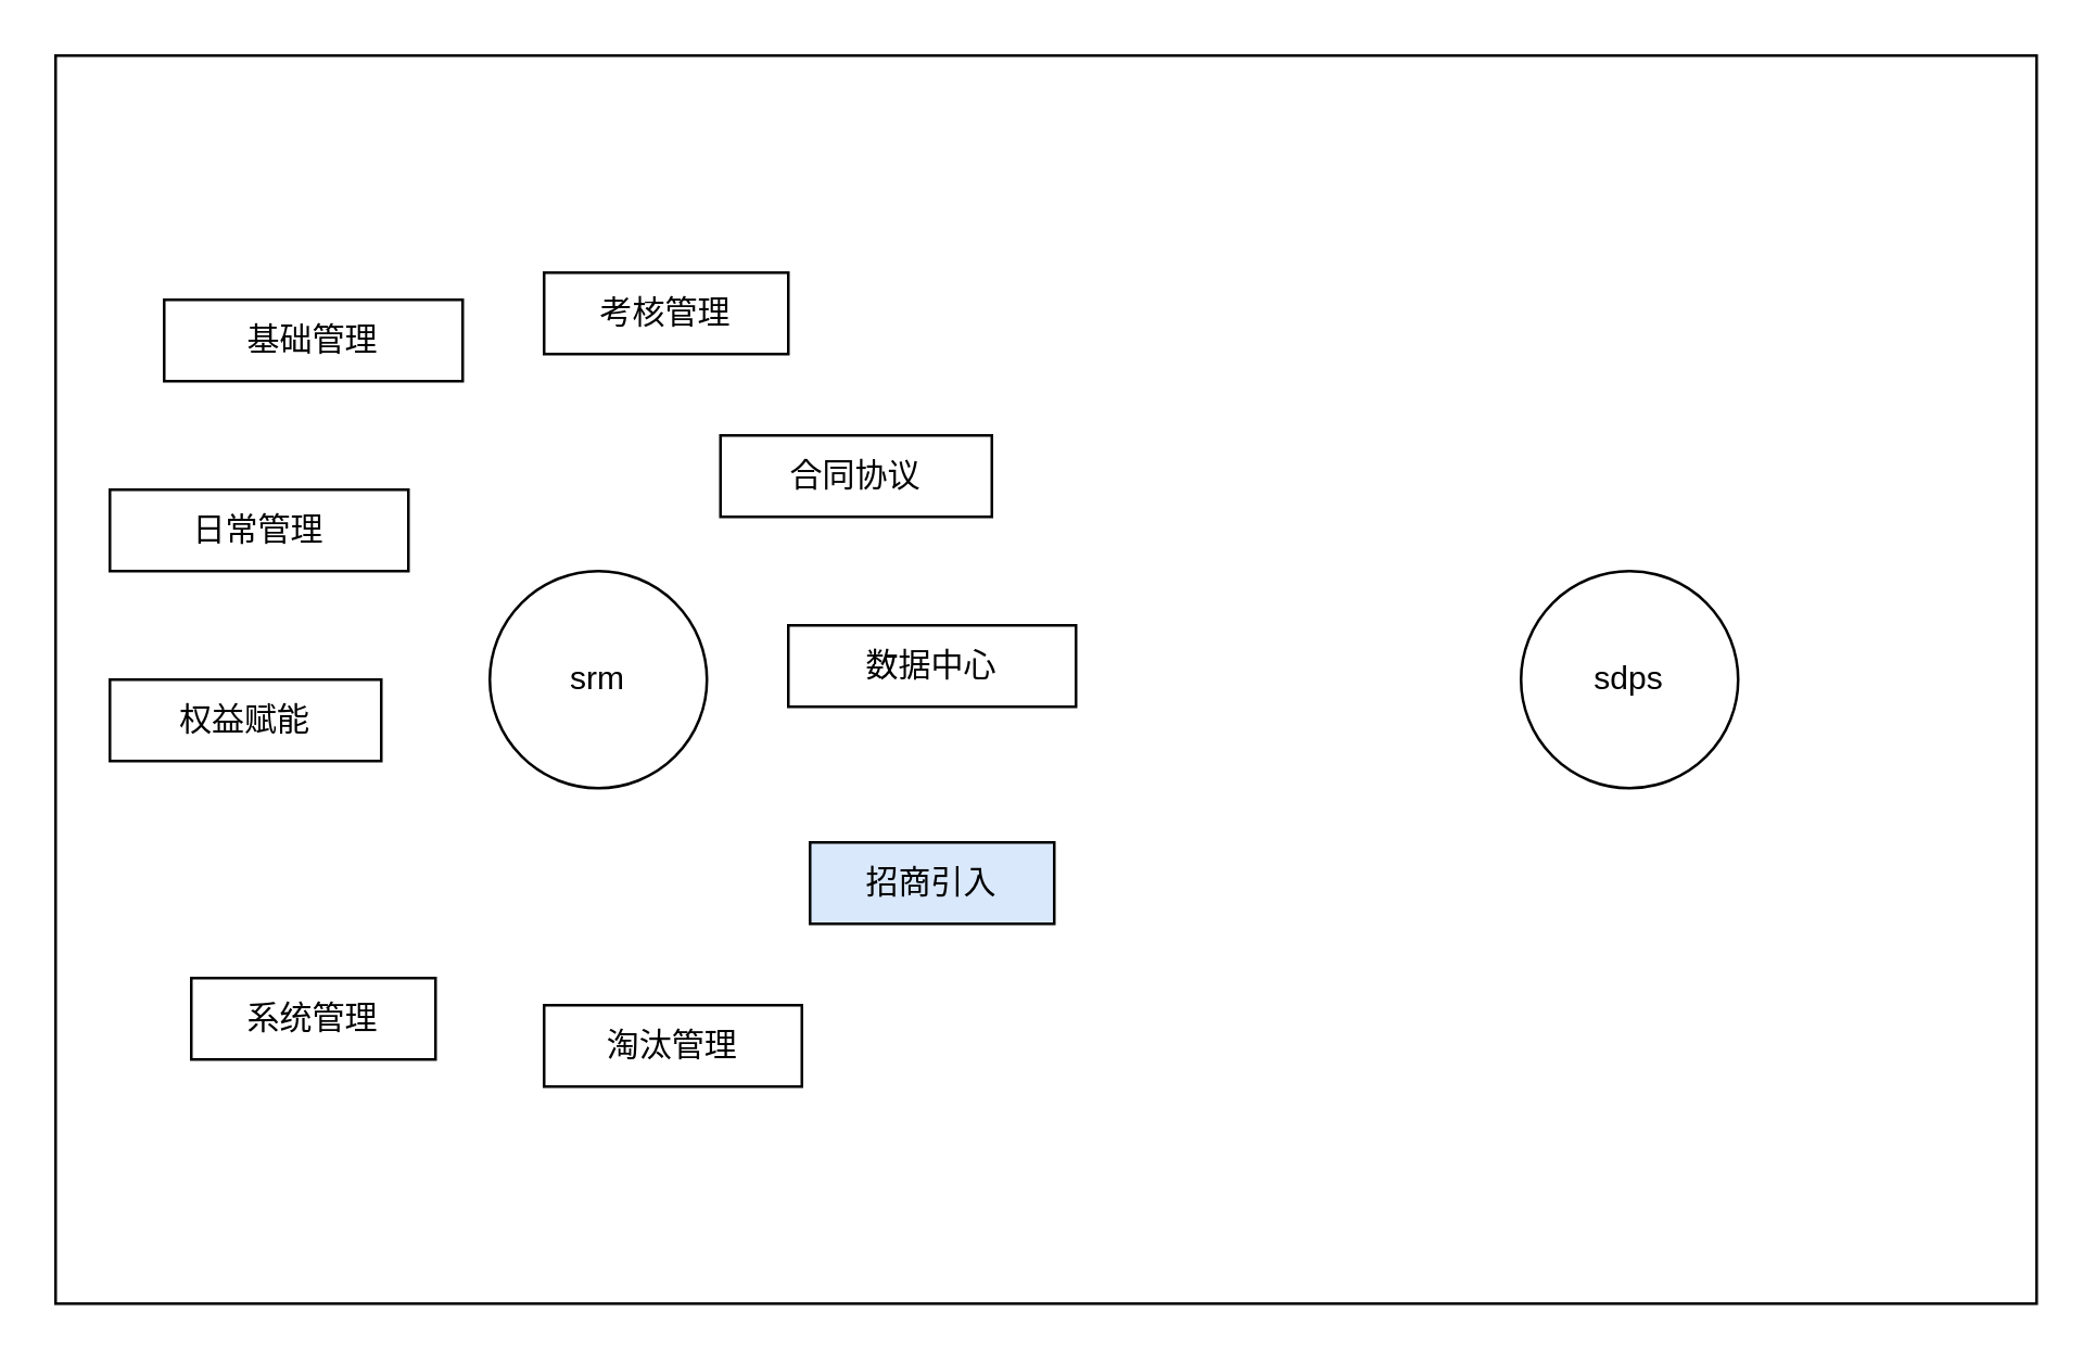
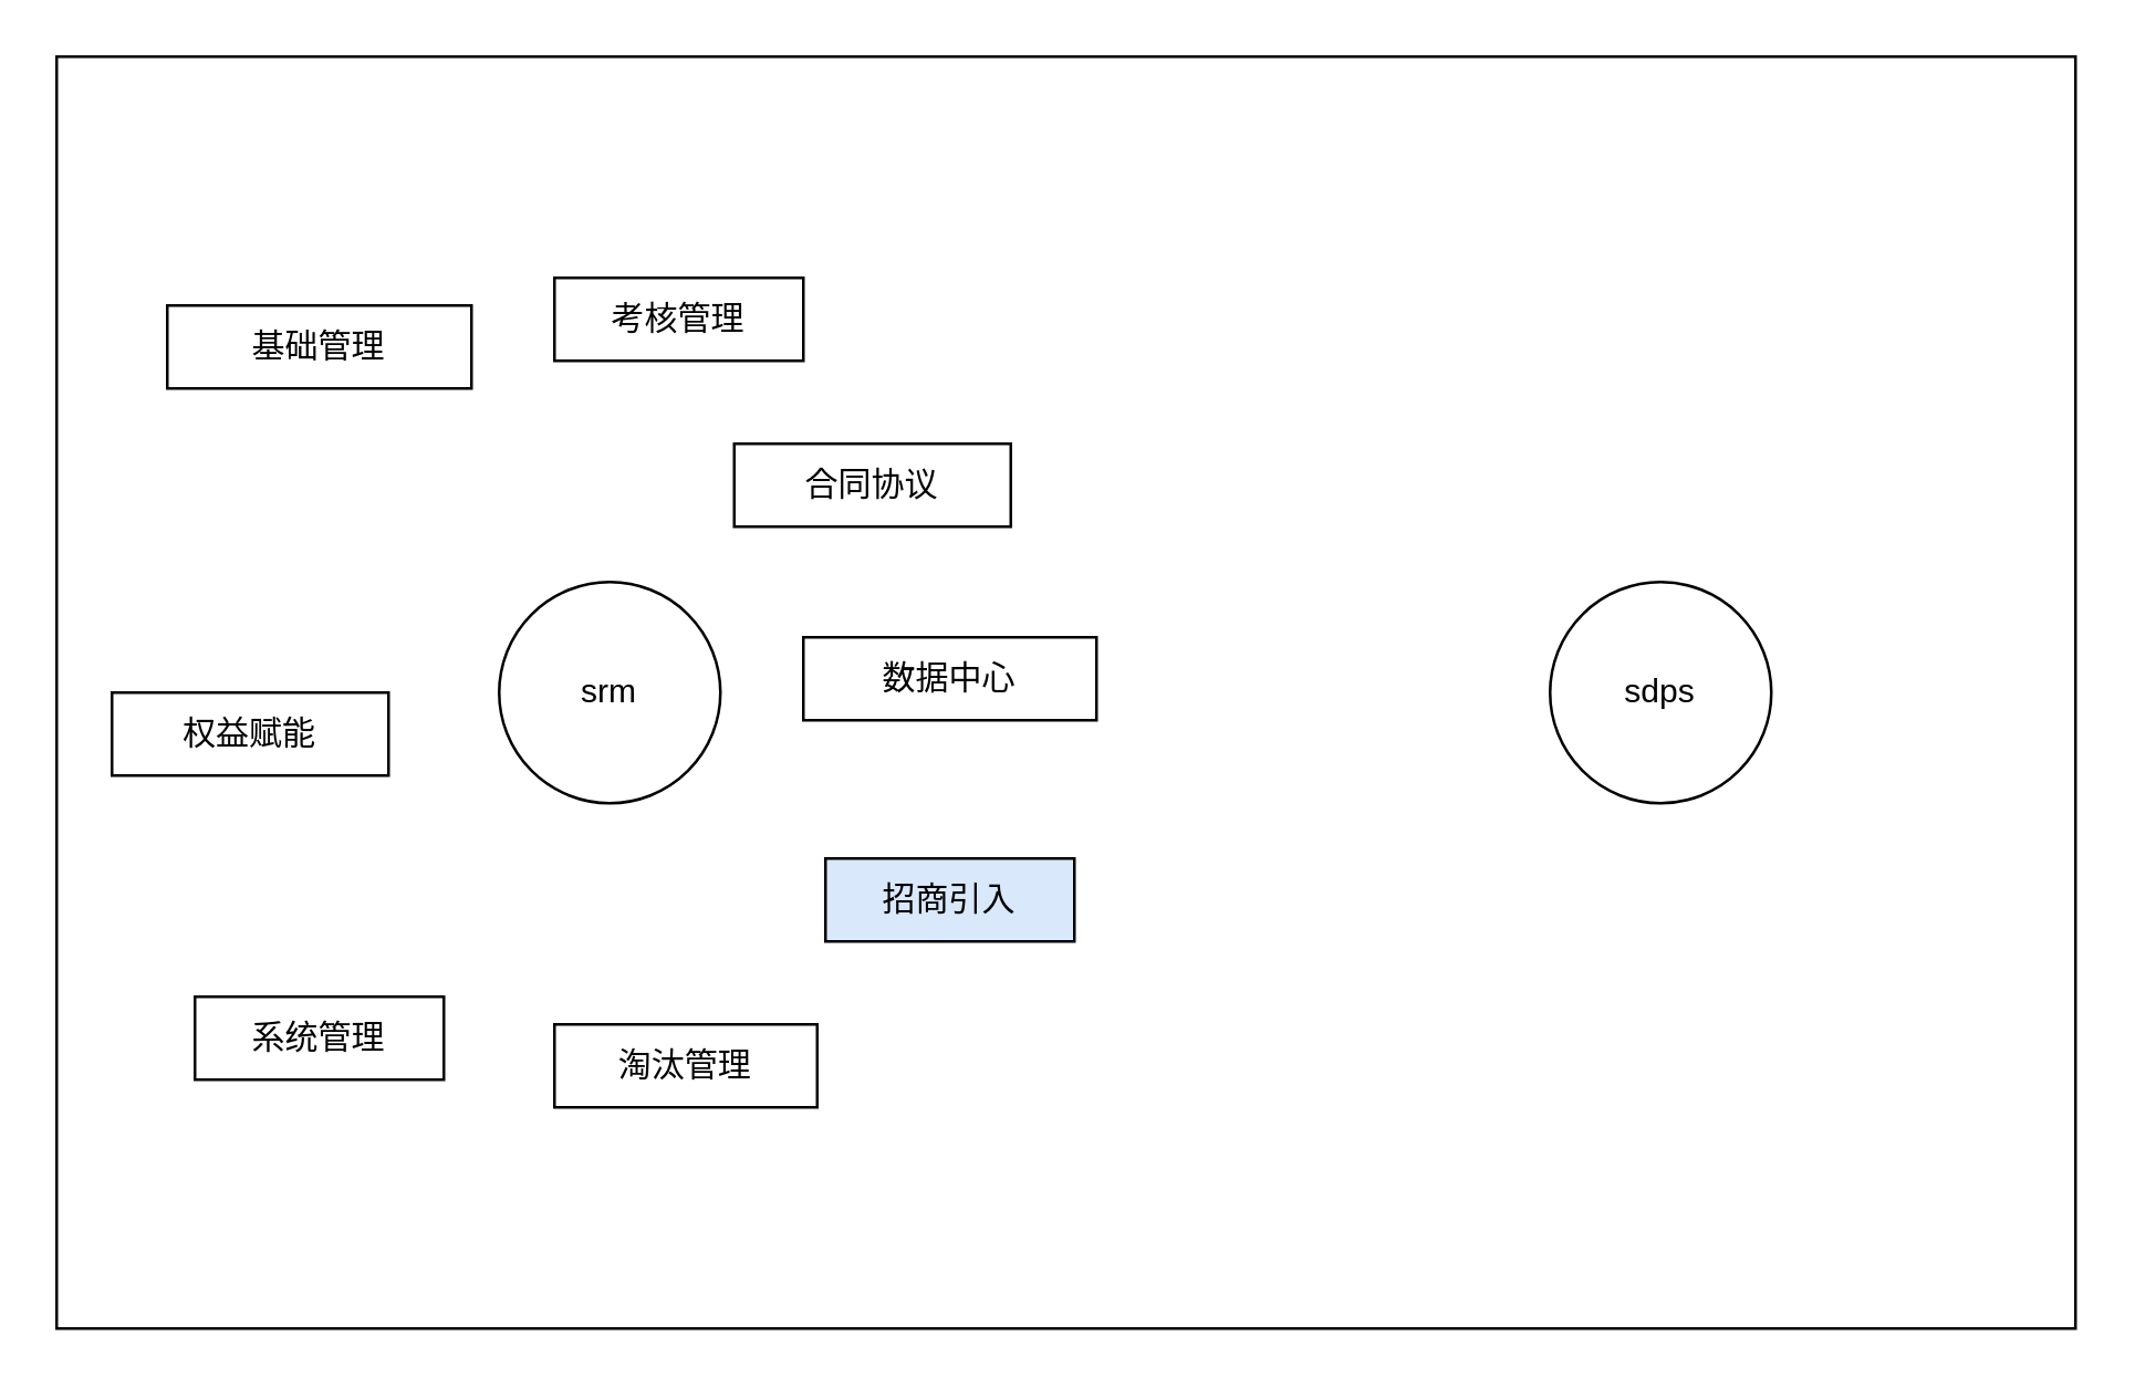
- <mxCell id="6" value="日常管理" style="rounded=0;whiteSpace=wrap;html=1;" vertex="1" parent="1"><mxGeometry x="40" y="180" width="110" height="30" as="geometry" /></mxCell>
